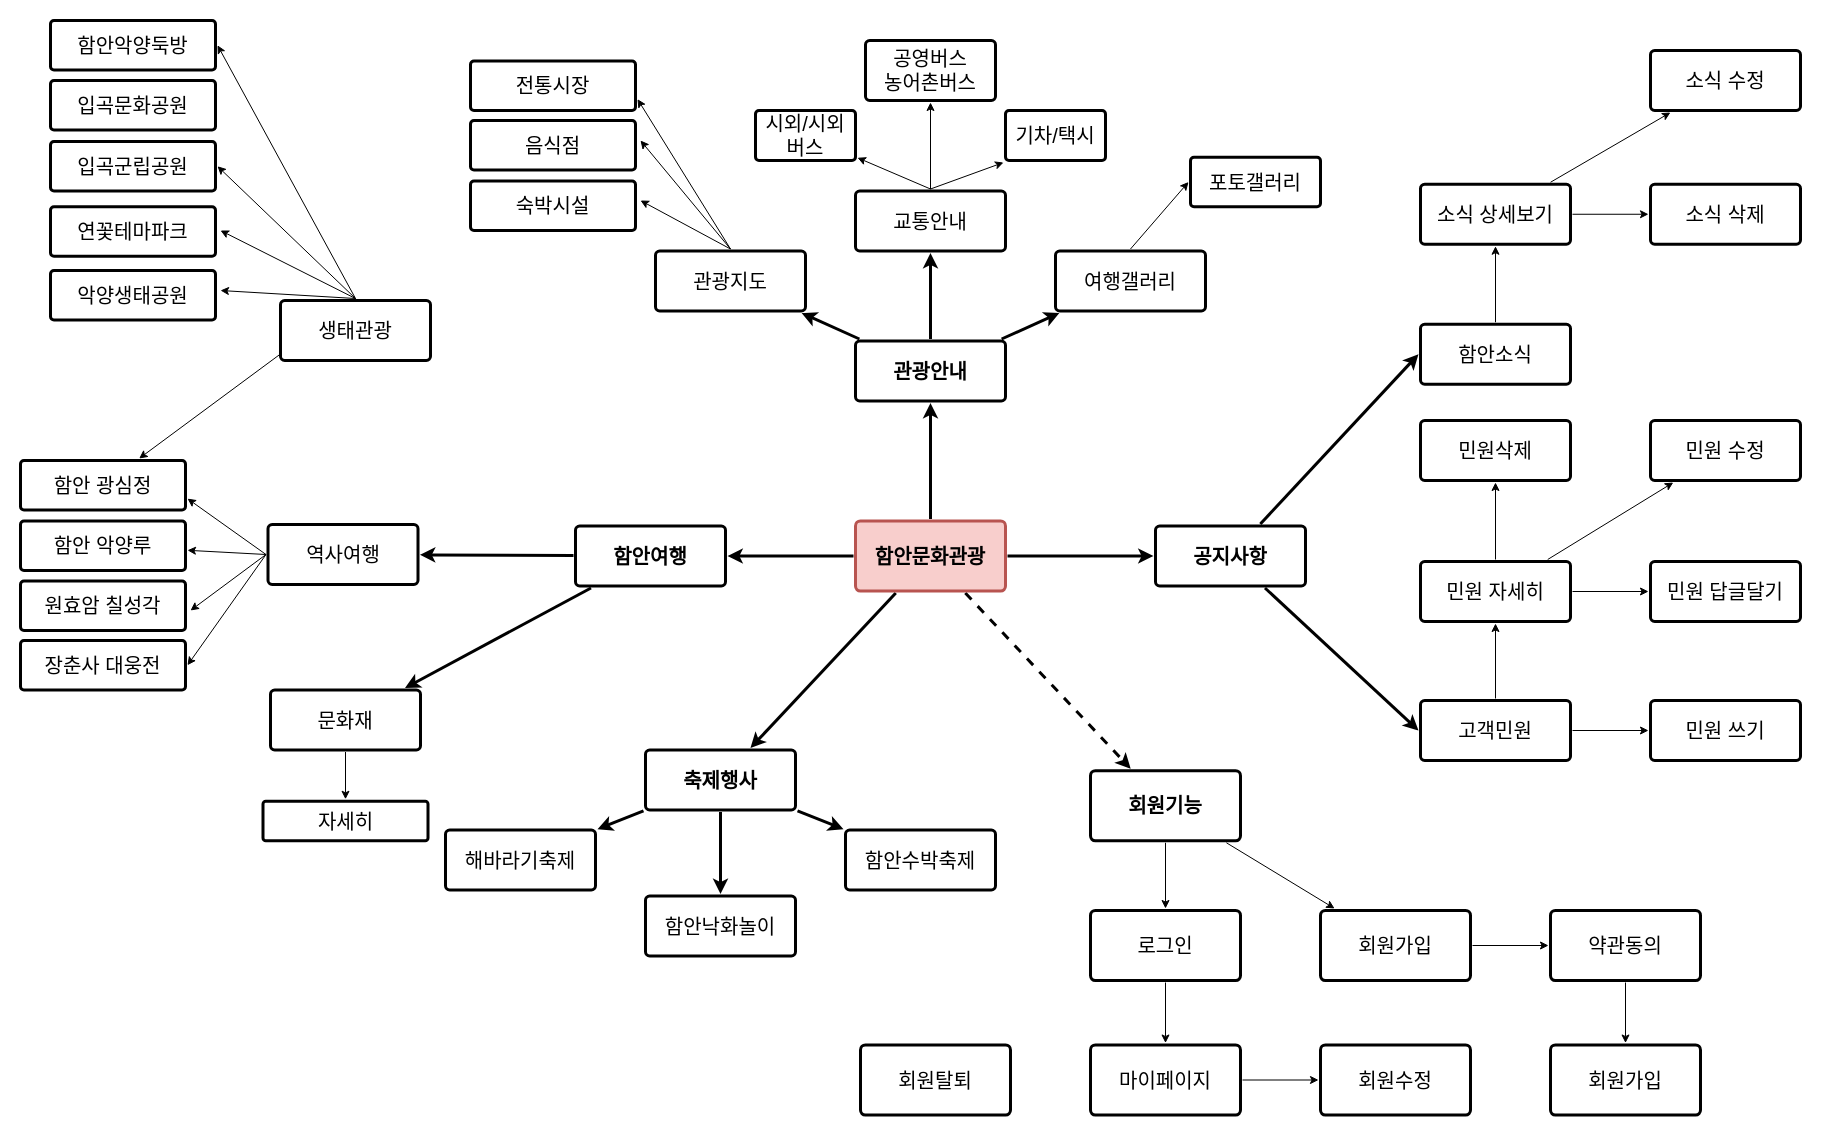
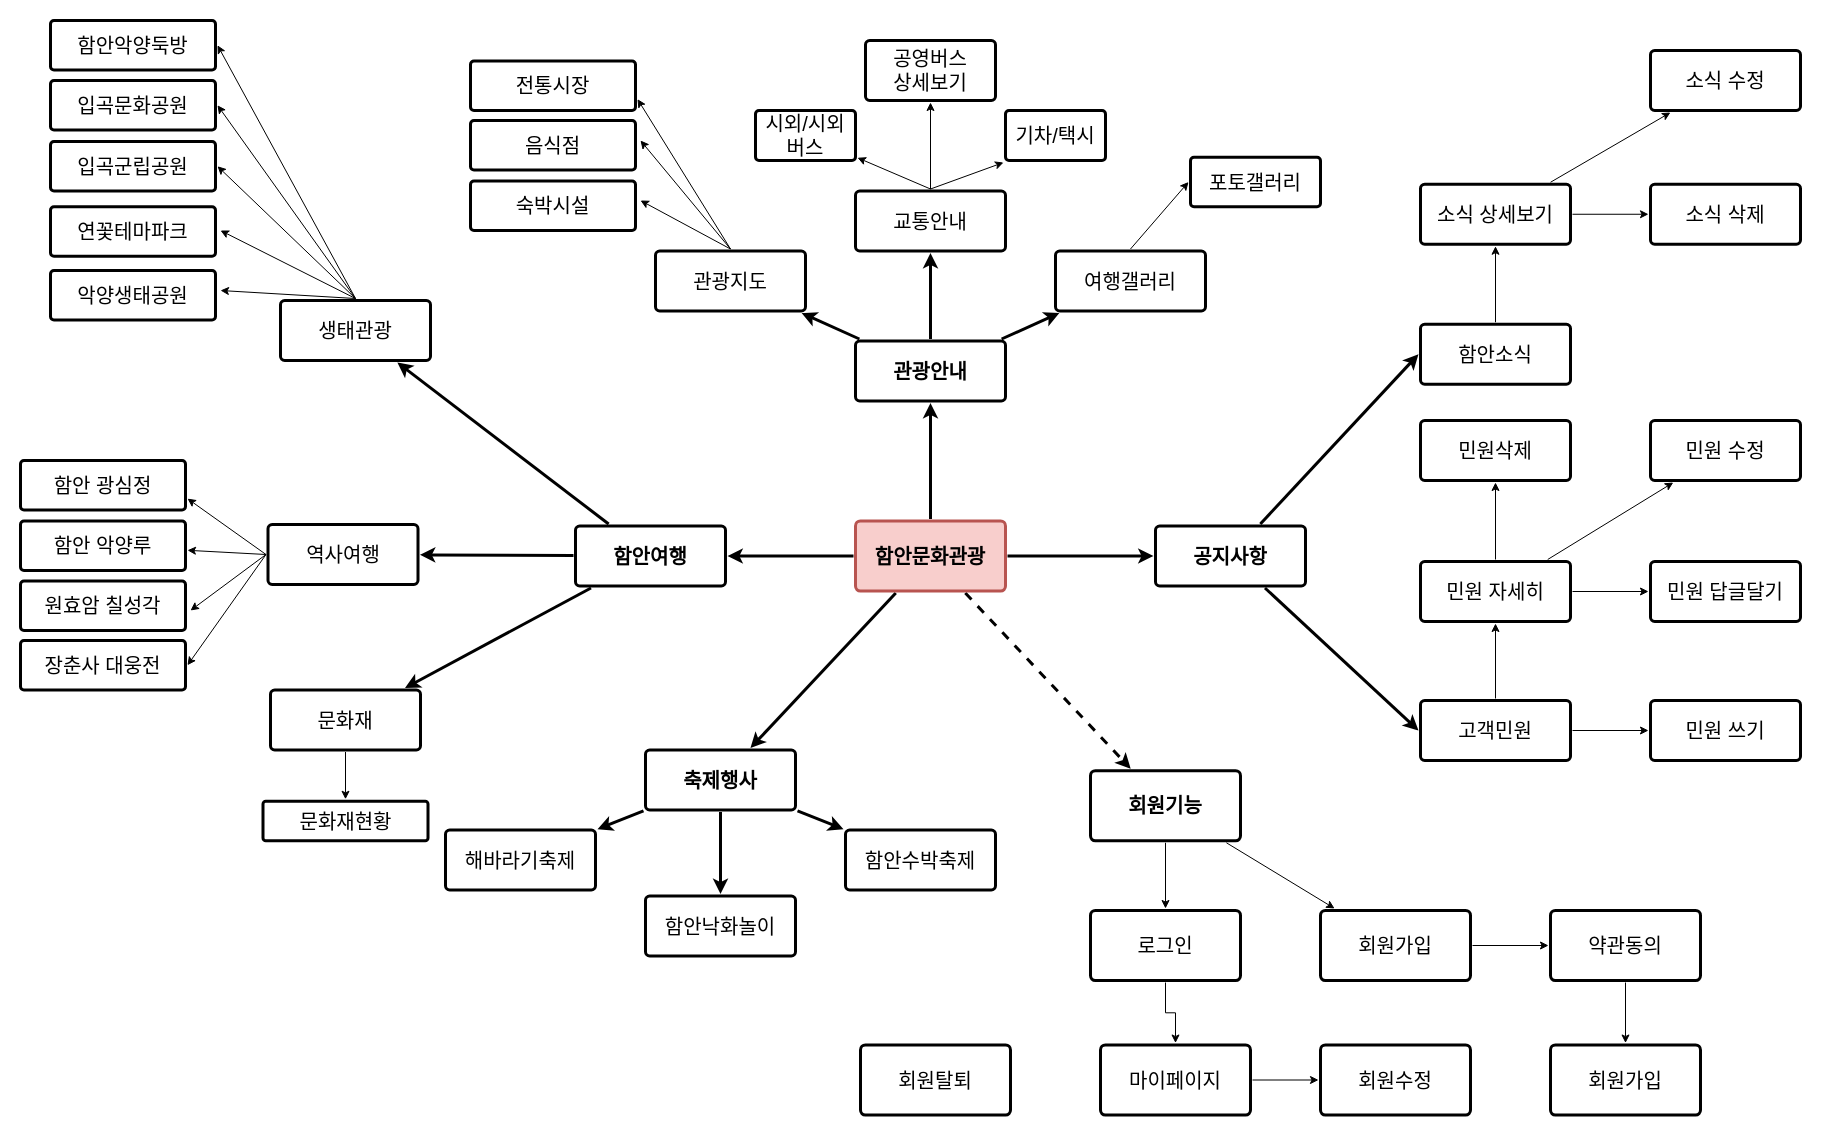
- <mxCell id="55" value="공영버스&lt;br&gt;농어촌버스" style="rounded=1;whiteSpace=wrap;html=1;shadow=0;labelBackgroundColor=none;strokeWidth=3;fontFamily=Helvetica;fontSize=20;align=center;spacing=5;arcSize=7;perimeterSpacing=2;" parent="1" vertex="1"><mxGeometry x="865" y="40" width="130" height="60" as="geometry" /></mxCell>
+ <mxCell id="55" value="공영버스&lt;br&gt;상세보기" style="rounded=1;whiteSpace=wrap;html=1;shadow=0;labelBackgroundColor=none;strokeWidth=3;fontFamily=Helvetica;fontSize=20;align=center;spacing=5;arcSize=7;perimeterSpacing=2;" parent="1" vertex="1"><mxGeometry x="865" y="40" width="130" height="60" as="geometry" /></mxCell>
- <mxCell id="19" style="rounded=0;orthogonalLoop=1;jettySize=auto;html=1;exitX=0.5;exitY=0;exitDx=0;exitDy=0;" parent="1" source="23" target="66" edge="1"><mxGeometry relative="1" as="geometry" /></mxCell>
+ <mxCell id="19" style="rounded=0;orthogonalLoop=1;jettySize=auto;html=1;exitX=0.5;exitY=0;exitDx=0;exitDy=0;entryX=1;entryY=0.5;entryDx=0;entryDy=0;" parent="1" source="23" target="63" edge="1"><mxGeometry relative="1" as="geometry" /></mxCell>
+ <mxCell id="8" value="" style="edgeStyle=none;rounded=1;jumpStyle=none;html=1;shadow=0;labelBackgroundColor=none;startArrow=none;startFill=0;jettySize=auto;orthogonalLoop=1;strokeWidth=3;fontFamily=Helvetica;fontSize=20;fontColor=#FFFFFF;spacing=5;fontStyle=1;" parent="1" source="11" target="23" edge="1"><mxGeometry relative="1" as="geometry" /></mxCell>
- <mxCell id="70" value="자세히" style="rounded=1;whiteSpace=wrap;html=1;shadow=0;labelBackgroundColor=none;strokeWidth=3;fontFamily=Helvetica;fontSize=20;align=center;spacing=5;arcSize=7;perimeterSpacing=2;" parent="1" vertex="1"><mxGeometry x="262.5" y="800.75" width="165" height="39.5" as="geometry" /></mxCell>
+ <mxCell id="70" value="문화재현황" style="rounded=1;whiteSpace=wrap;html=1;shadow=0;labelBackgroundColor=none;strokeWidth=3;fontFamily=Helvetica;fontSize=20;align=center;spacing=5;arcSize=7;perimeterSpacing=2;" parent="1" vertex="1"><mxGeometry x="262.5" y="800.75" width="165" height="39.5" as="geometry" /></mxCell>
- <mxCell id="90" value="&lt;span style=&quot;font-weight: 400;&quot;&gt;마이페이지&lt;/span&gt;" style="rounded=1;whiteSpace=wrap;html=1;shadow=0;labelBackgroundColor=none;strokeWidth=3;fontFamily=Helvetica;fontSize=20;align=center;fontStyle=1;spacing=5;arcSize=7;perimeterSpacing=2;" vertex="1" parent="1"><mxGeometry x="1090" y="1044.5" width="150" height="70" as="geometry" /></mxCell>
+ <mxCell id="90" value="&lt;span style=&quot;font-weight: 400;&quot;&gt;마이페이지&lt;/span&gt;" style="rounded=1;whiteSpace=wrap;html=1;shadow=0;labelBackgroundColor=none;strokeWidth=3;fontFamily=Helvetica;fontSize=20;align=center;fontStyle=1;spacing=5;arcSize=7;perimeterSpacing=2;" vertex="1" parent="1"><mxGeometry x="1100" y="1044.5" width="150" height="70" as="geometry" /></mxCell>
